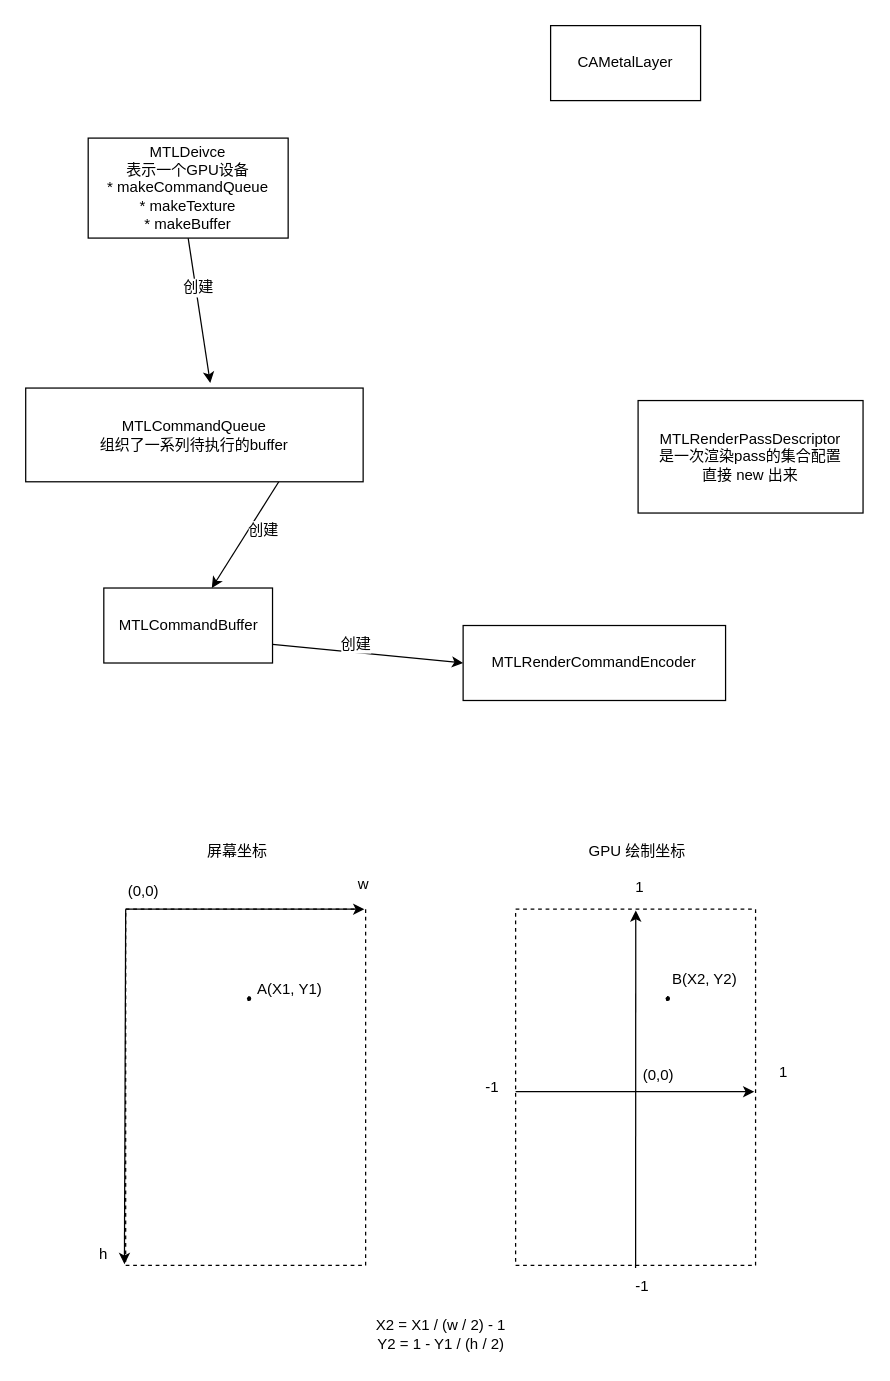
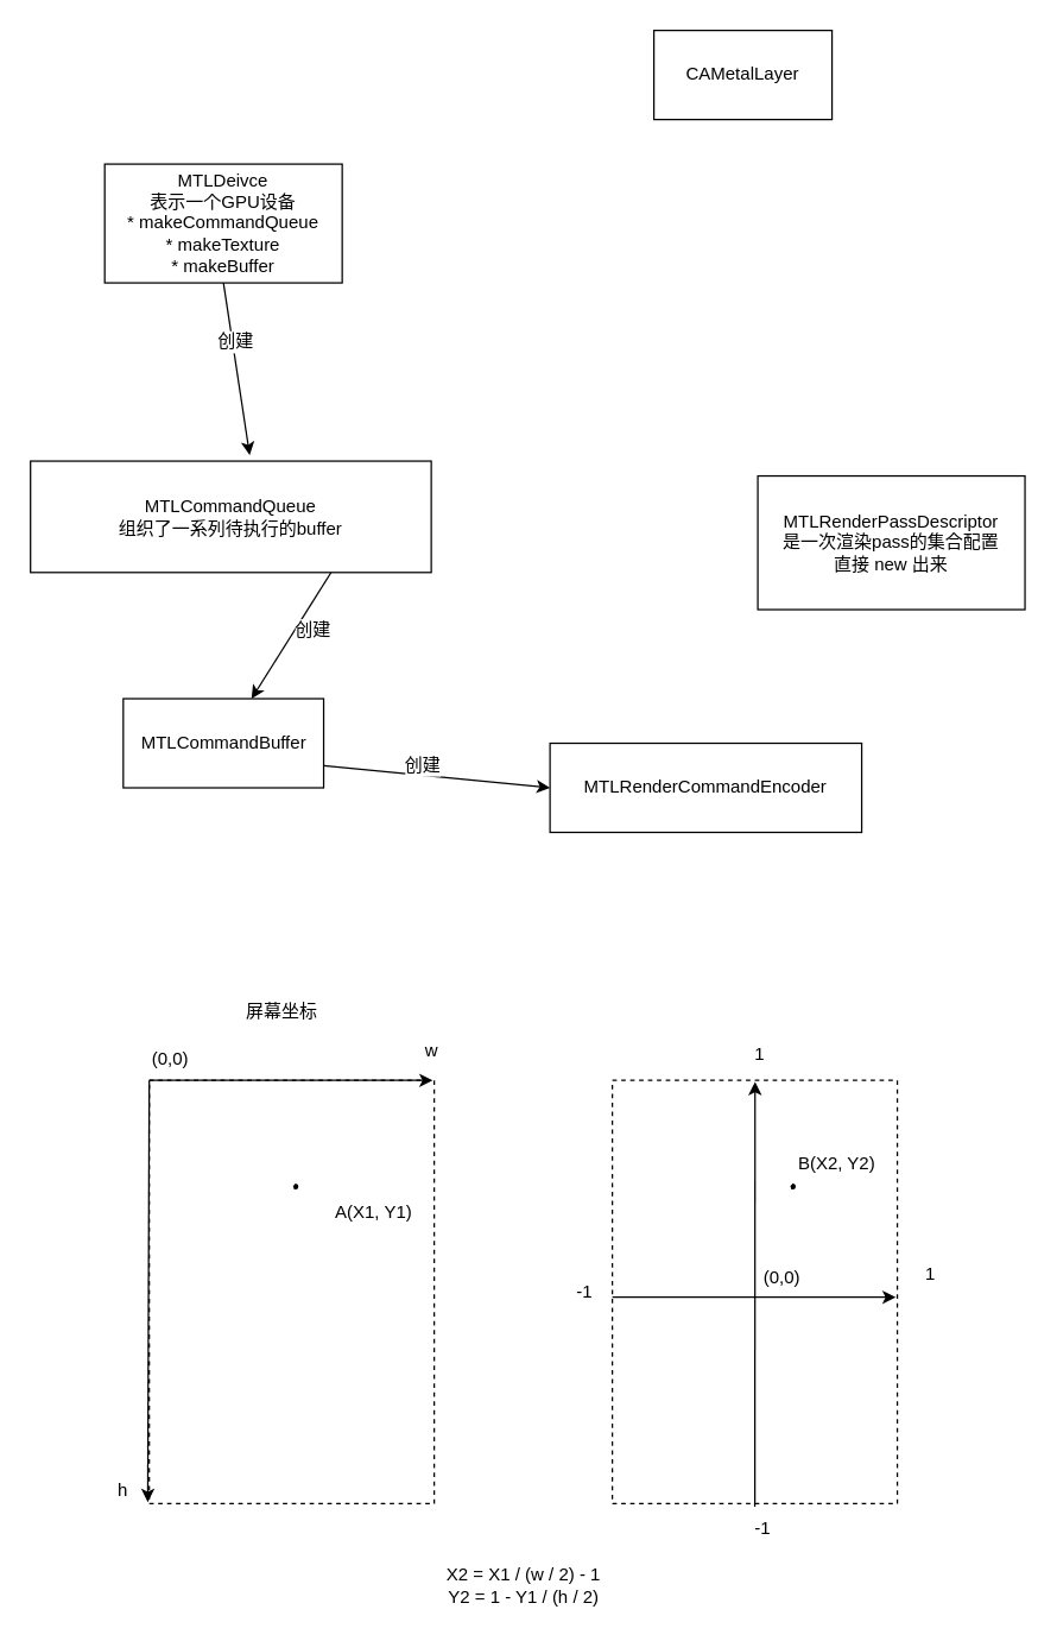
- <mxCell id="29" value="GPU 绘制坐标" style="text;html=1;align=center;verticalAlign=middle;resizable=0;points=[];;autosize=1;" vertex="1" parent="1"><mxGeometry x="465" y="672" width="87" height="18" as="geometry" /></mxCell>
- <mxCell id="30" value="A(X1, Y1)" style="text;html=1;strokeColor=none;fillColor=none;align=center;verticalAlign=middle;whiteSpace=wrap;rounded=0;dashed=1;" vertex="1" parent="1"><mxGeometry x="200" y="780" width="63" height="21" as="geometry" /></mxCell>
+ <mxCell id="30" value="A(X1, Y1)" style="text;html=1;strokeColor=none;fillColor=none;align=center;verticalAlign=middle;whiteSpace=wrap;rounded=0;dashed=1;" vertex="1" parent="1"><mxGeometry x="220" y="805" width="63" height="21" as="geometry" /></mxCell>
